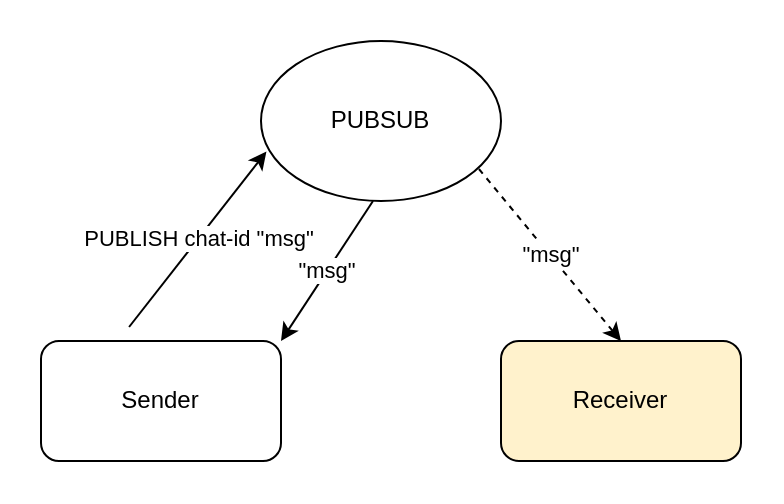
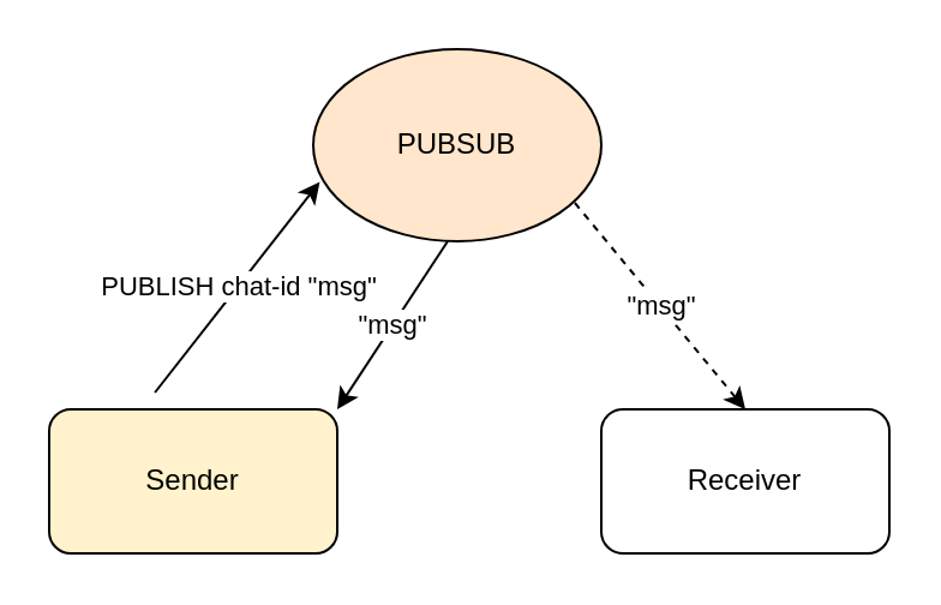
- <mxCell id="2" value="PUBSUB" style="ellipse;whiteSpace=wrap;html=1;" vertex="1" parent="1"><mxGeometry x="130" y="20" width="120" height="80" as="geometry" /></mxCell>
+ <mxCell id="2" value="PUBSUB" style="ellipse;whiteSpace=wrap;html=1;fillColor=#ffe6cc;" vertex="1" parent="1"><mxGeometry x="130" y="20" width="120" height="80" as="geometry" /></mxCell>
- <mxCell id="3" value="Sender" style="rounded=1;whiteSpace=wrap;html=1;" vertex="1" parent="1"><mxGeometry x="20" y="170" width="120" height="60" as="geometry" /></mxCell>
+ <mxCell id="3" value="Sender" style="rounded=1;whiteSpace=wrap;html=1;fillColor=#fff2cc;" vertex="1" parent="1"><mxGeometry x="20" y="170" width="120" height="60" as="geometry" /></mxCell>
- <mxCell id="4" value="Receiver" style="rounded=1;whiteSpace=wrap;html=1;fillColor=#fff2cc;" vertex="1" parent="1"><mxGeometry x="250" y="170" width="120" height="60" as="geometry" /></mxCell>
+ <mxCell id="4" value="Receiver" style="rounded=1;whiteSpace=wrap;html=1;" vertex="1" parent="1"><mxGeometry x="250" y="170" width="120" height="60" as="geometry" /></mxCell>
